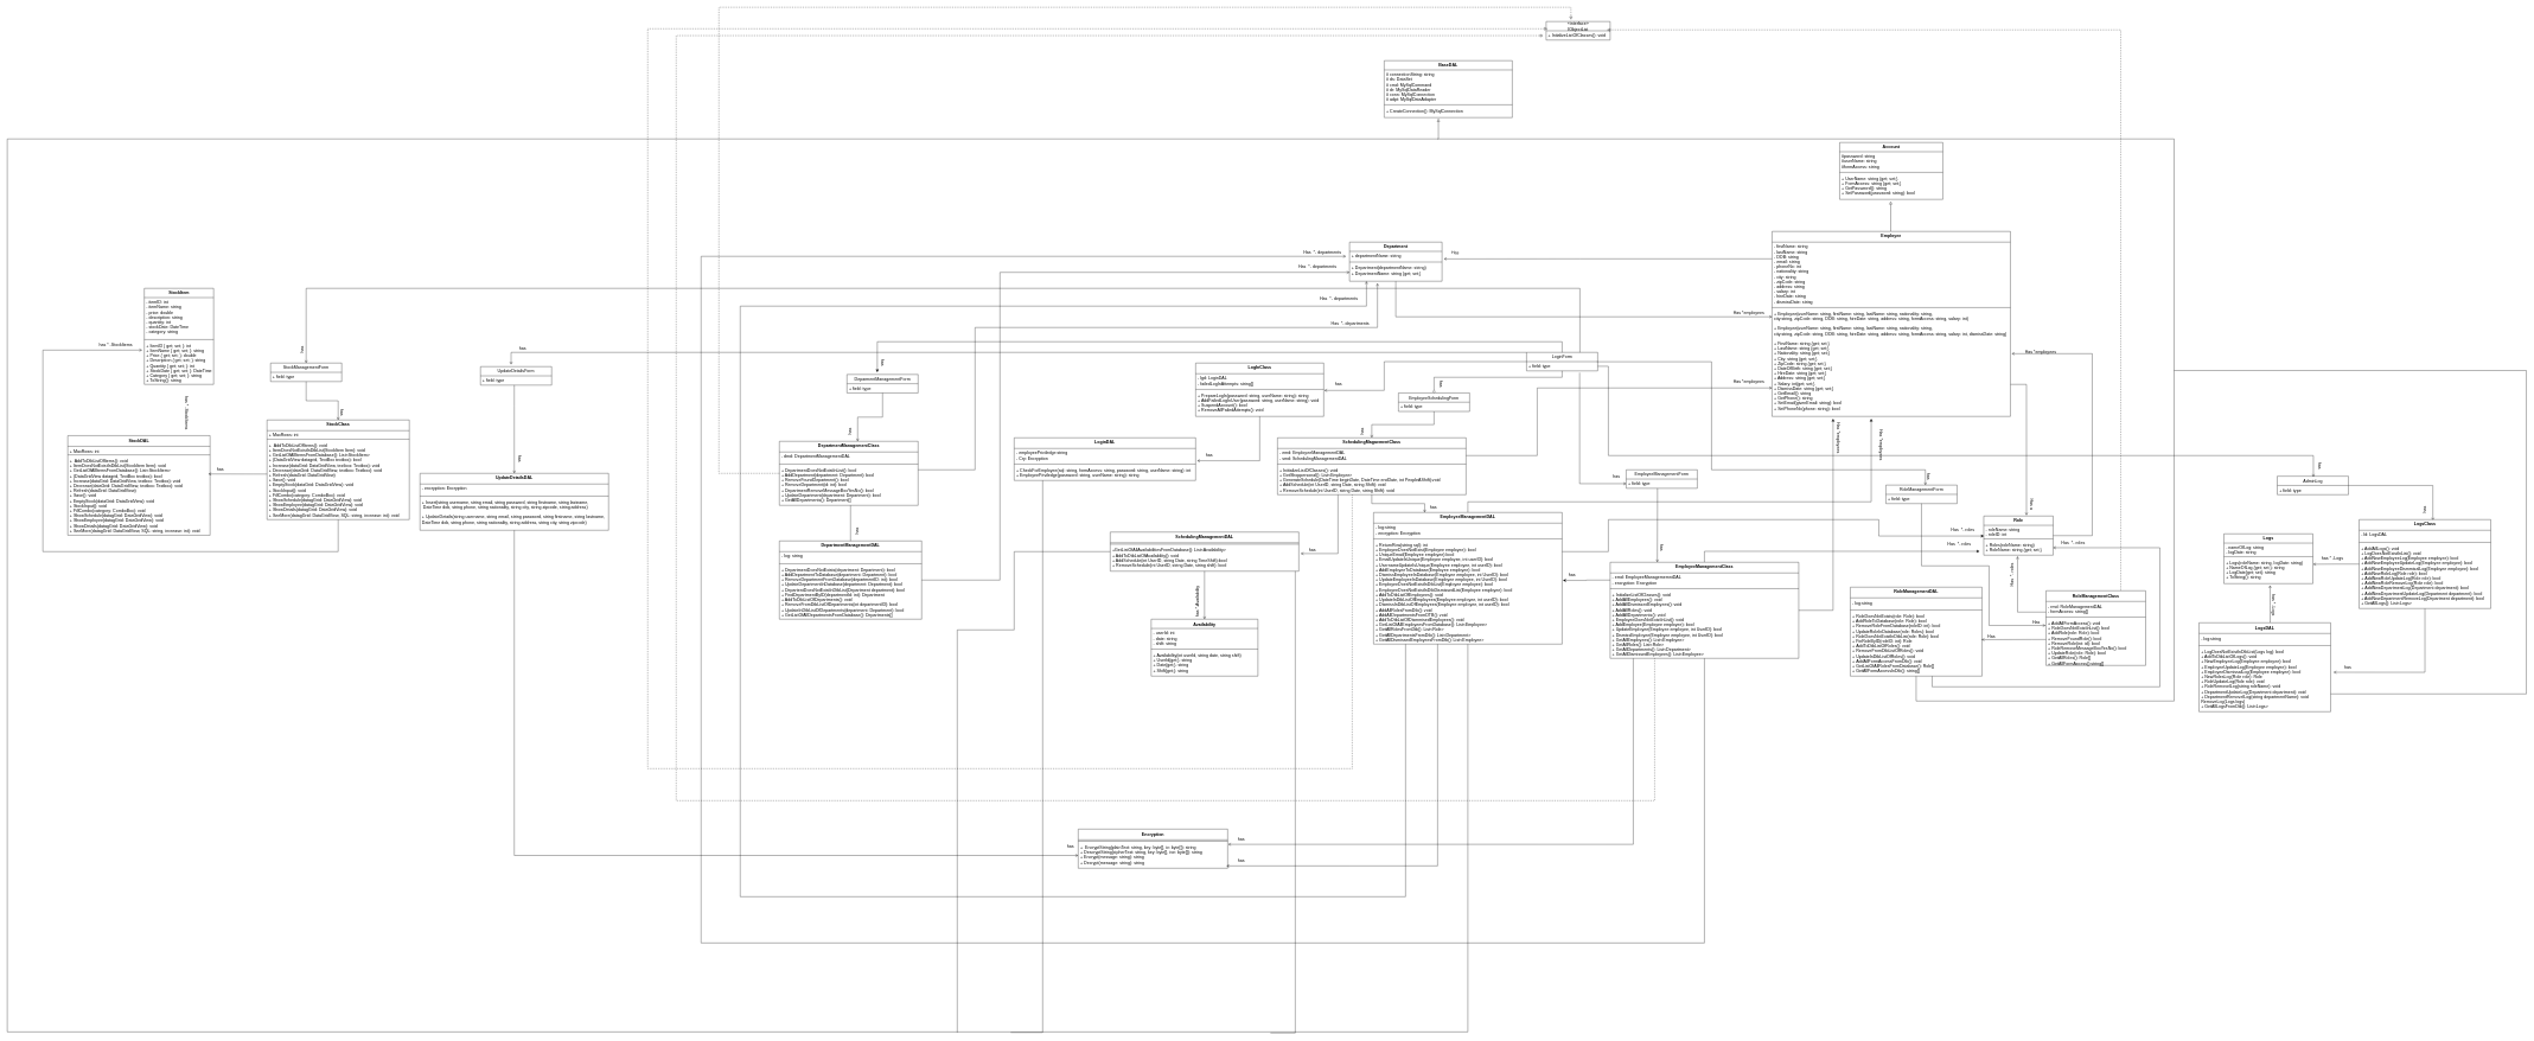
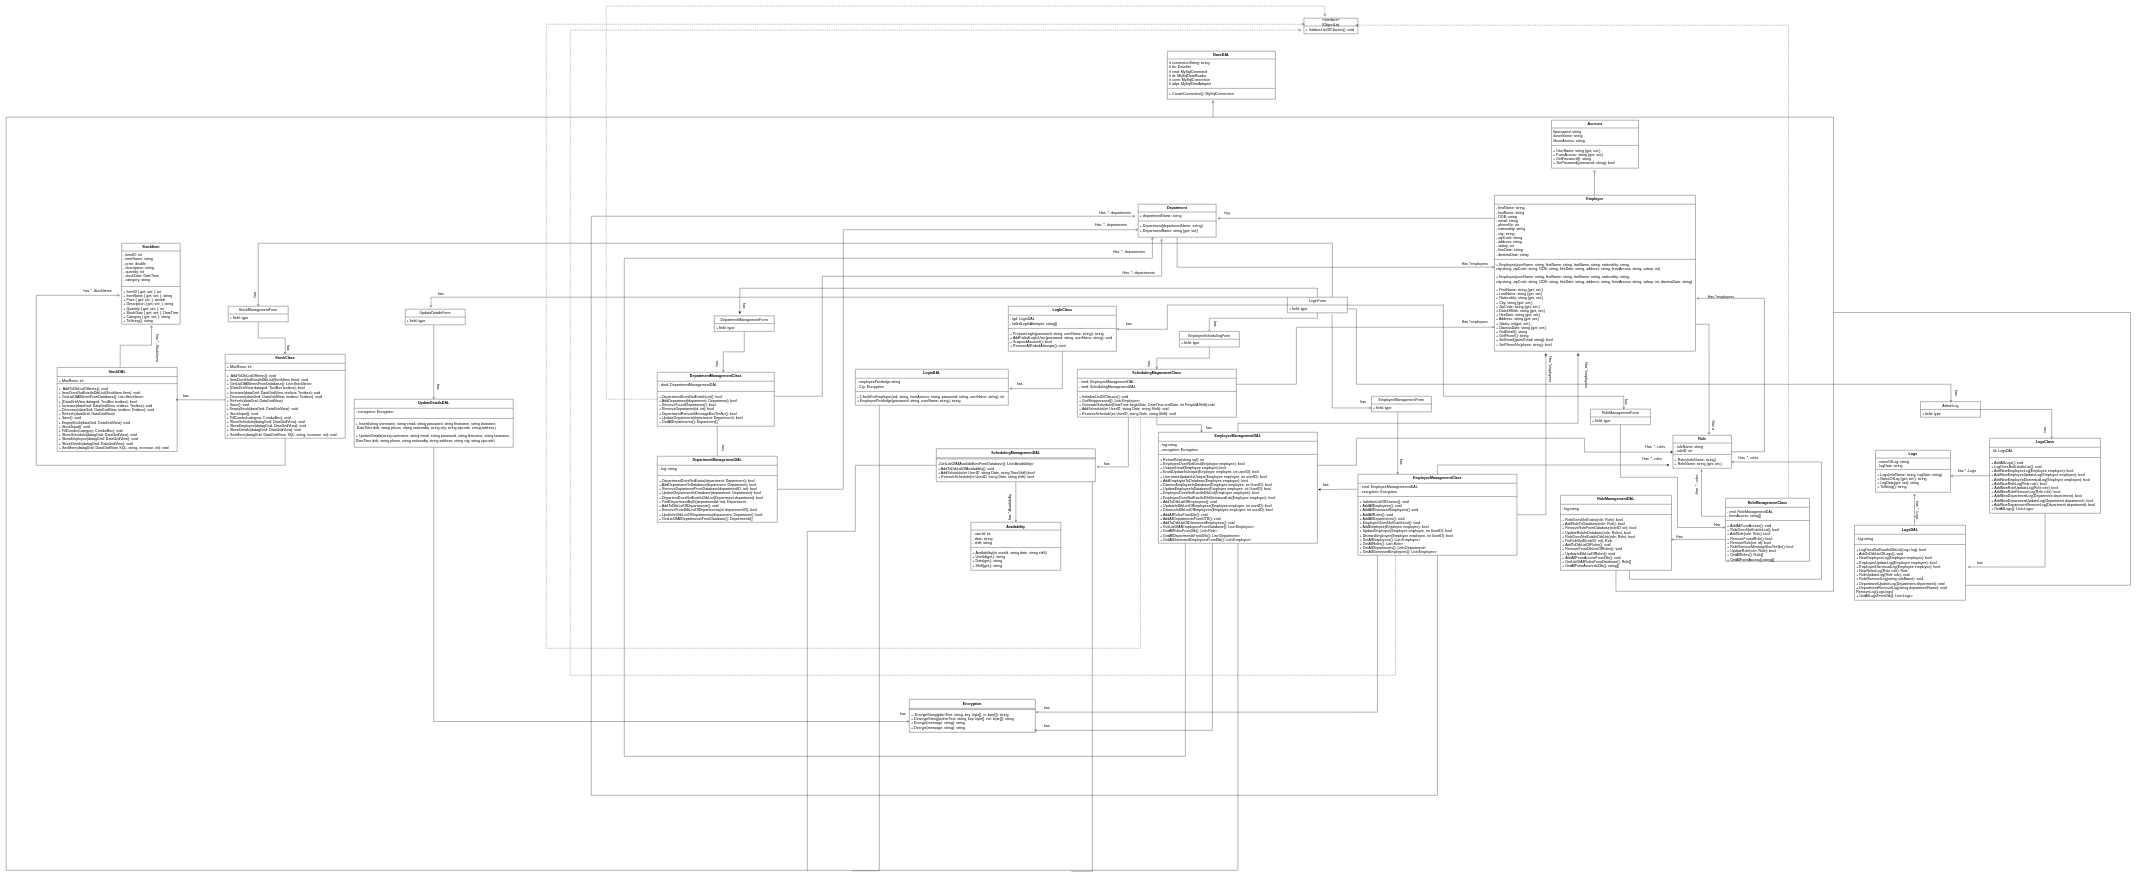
+ <mxCell id="65" style="edgeStyle=orthogonalEdgeStyle;rounded=0;orthogonalLoop=1;jettySize=auto;html=1;entryX=0.51;entryY=1.03;entryDx=0;entryDy=0;entryPerimeter=0;endArrow=open;endFill=0;" edge="1" parent="1" source="66" target="212"><mxGeometry relative="1" as="geometry"><Array as="points"><mxPoint x="400" y="1150" /><mxPoint x="505" y="1150" /></Array></mxGeometry></mxCell>
